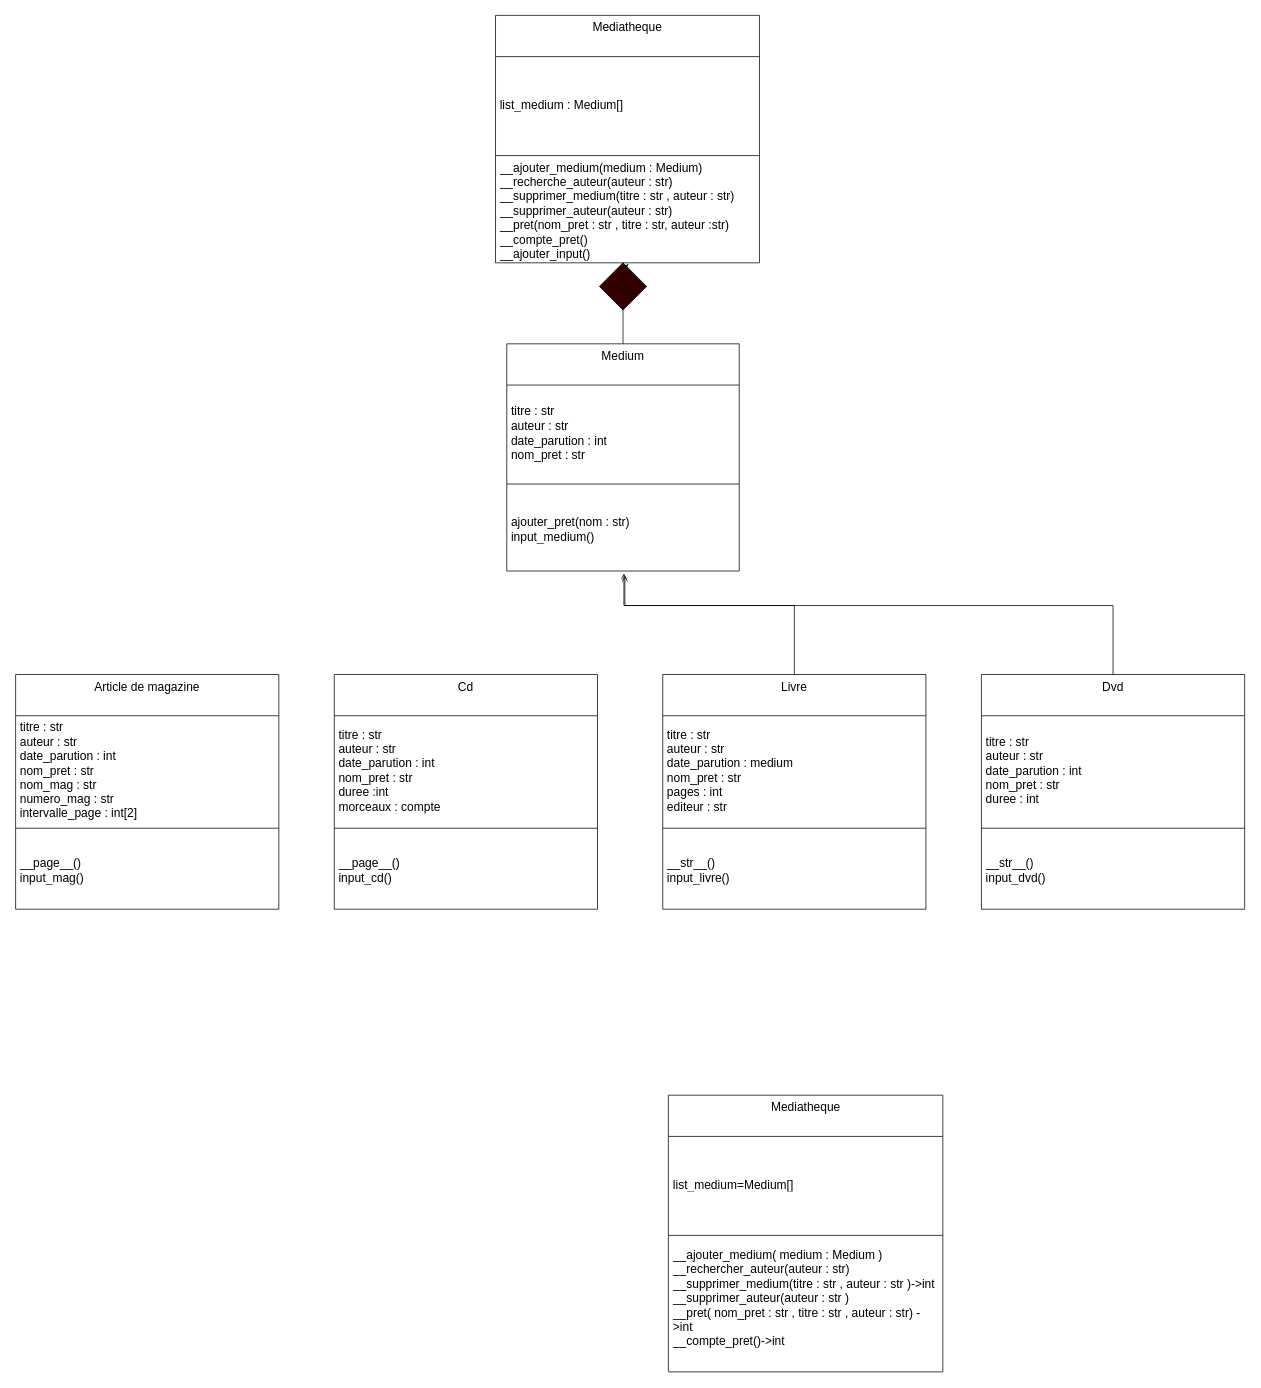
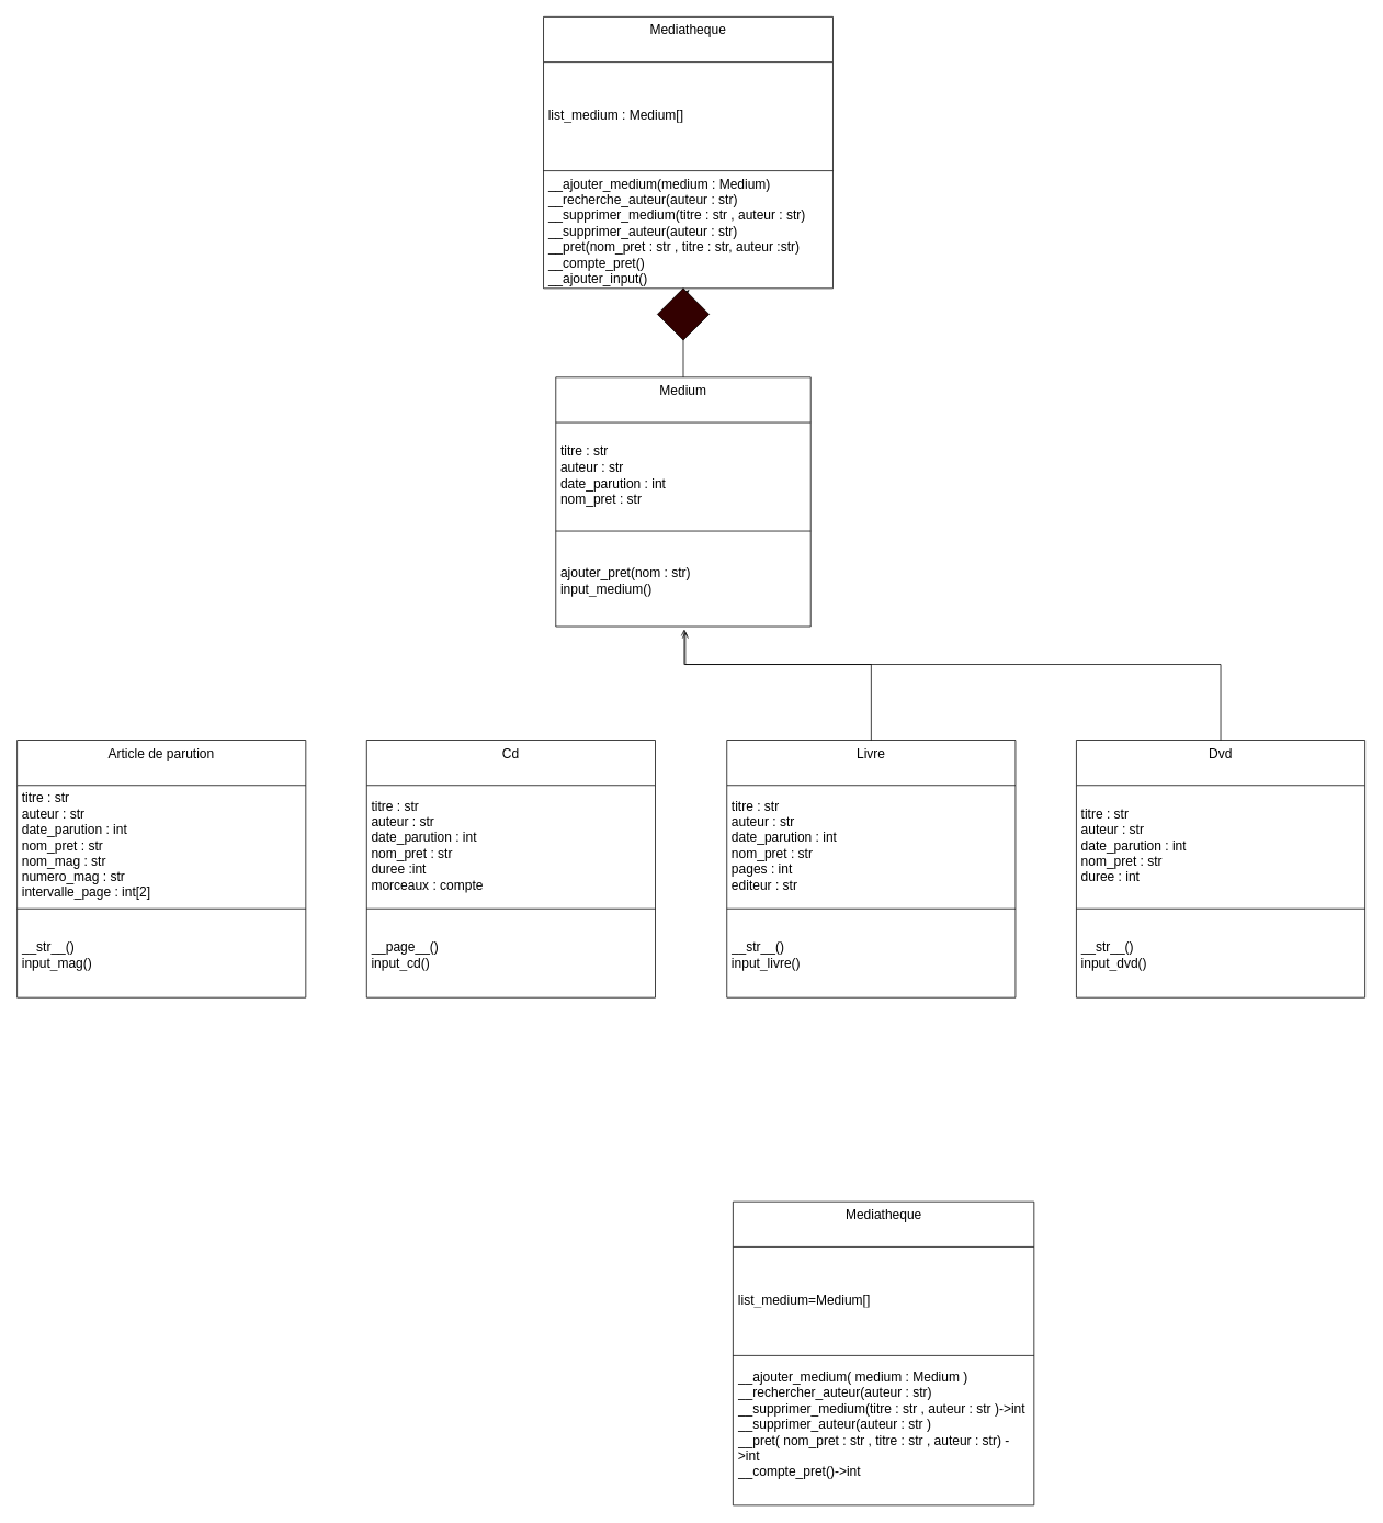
- <mxCell id="22" value="Article de magazine" style="swimlane;fontStyle=0;align=center;verticalAlign=top;childLayout=stackLayout;horizontal=1;startSize=55;horizontalStack=0;resizeParent=1;resizeParentMax=0;resizeLast=0;collapsible=0;marginBottom=0;html=1;whiteSpace=wrap;fontSize=16;" vertex="1" parent="1"><mxGeometry x="20" y="899" width="351" height="313" as="geometry" /></mxCell>
+ <mxCell id="22" value="Article de parution" style="swimlane;fontStyle=0;align=center;verticalAlign=top;childLayout=stackLayout;horizontal=1;startSize=55;horizontalStack=0;resizeParent=1;resizeParentMax=0;resizeLast=0;collapsible=0;marginBottom=0;html=1;whiteSpace=wrap;fontSize=16;" vertex="1" parent="1"><mxGeometry x="20" y="899" width="351" height="313" as="geometry" /></mxCell>
- <mxCell id="7" value="&lt;div&gt;titre : str&lt;/div&gt;&lt;div&gt;auteur : str&lt;/div&gt;&lt;div&gt;date_parution : medium&lt;/div&gt;&lt;div&gt;nom_pret : str&lt;/div&gt;&lt;div&gt;pages : int&lt;/div&gt;&lt;div&gt;editeur : str&lt;br&gt;&lt;/div&gt;" style="text;html=1;strokeColor=none;fillColor=none;align=left;verticalAlign=middle;spacingLeft=4;spacingRight=4;overflow=hidden;rotatable=0;points=[[0,0.5],[1,0.5]];portConstraint=eastwest;whiteSpace=wrap;fontSize=16;" parent="6" vertex="1"><mxGeometry y="55" width="351" height="146" as="geometry" /></mxCell>
+ <mxCell id="7" value="&lt;div&gt;titre : str&lt;/div&gt;&lt;div&gt;auteur : str&lt;/div&gt;&lt;div&gt;date_parution : int&lt;/div&gt;&lt;div&gt;nom_pret : str&lt;/div&gt;&lt;div&gt;pages : int&lt;/div&gt;&lt;div&gt;editeur : str&lt;br&gt;&lt;/div&gt;" style="text;html=1;strokeColor=none;fillColor=none;align=left;verticalAlign=middle;spacingLeft=4;spacingRight=4;overflow=hidden;rotatable=0;points=[[0,0.5],[1,0.5]];portConstraint=eastwest;whiteSpace=wrap;fontSize=16;" parent="6" vertex="1"><mxGeometry y="55" width="351" height="146" as="geometry" /></mxCell>
- <mxCell id="25" value="&lt;div&gt;__page__()&lt;/div&gt;&lt;div&gt;input_mag()&lt;br&gt;&lt;/div&gt;" style="text;html=1;strokeColor=none;fillColor=none;align=left;verticalAlign=middle;spacingLeft=4;spacingRight=4;overflow=hidden;rotatable=0;points=[[0,0.5],[1,0.5]];portConstraint=eastwest;whiteSpace=wrap;fontSize=16;" vertex="1" parent="22"><mxGeometry y="209" width="351" height="104" as="geometry" /></mxCell>
+ <mxCell id="25" value="&lt;div&gt;__str__()&lt;/div&gt;&lt;div&gt;input_mag()&lt;br&gt;&lt;/div&gt;" style="text;html=1;strokeColor=none;fillColor=none;align=left;verticalAlign=middle;spacingLeft=4;spacingRight=4;overflow=hidden;rotatable=0;points=[[0,0.5],[1,0.5]];portConstraint=eastwest;whiteSpace=wrap;fontSize=16;" vertex="1" parent="22"><mxGeometry y="209" width="351" height="104" as="geometry" /></mxCell>
